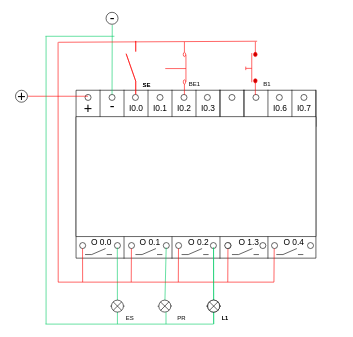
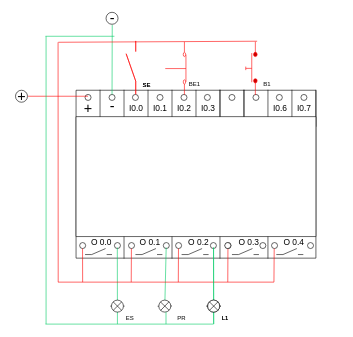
- <mxCell id="40" value="&lt;font style=&quot;font-size: 14px&quot;&gt;O 1.3&lt;/font&gt;" style="text;html=1;align=center;verticalAlign=middle;resizable=0;points=[];autosize=1;strokeColor=none;fillColor=none;" vertex="1" parent="1"><mxGeometry x="389" y="394" width="50" height="20" as="geometry" /></mxCell>
+ <mxCell id="40" value="&lt;font style=&quot;font-size: 14px&quot;&gt;O 0.3&lt;/font&gt;" style="text;html=1;align=center;verticalAlign=middle;resizable=0;points=[];autosize=1;strokeColor=none;fillColor=none;" vertex="1" parent="1"><mxGeometry x="389" y="394" width="50" height="20" as="geometry" /></mxCell>
